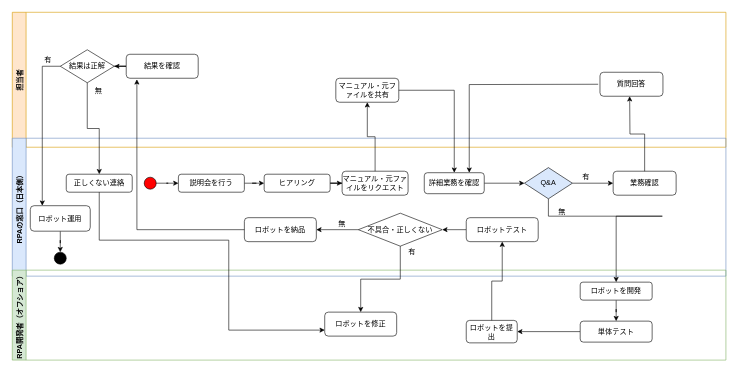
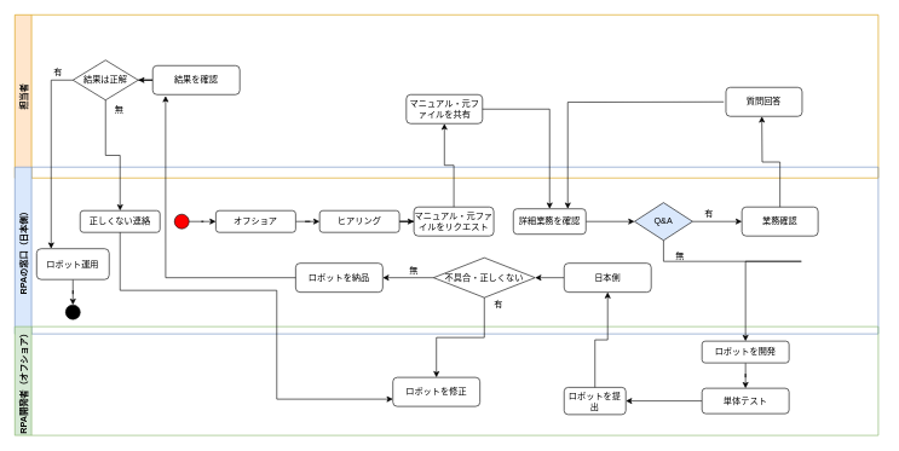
- <mxCell id="12" value="説明会を行う" style="rounded=1;whiteSpace=wrap;html=1;" vertex="1" parent="10"><mxGeometry x="277" y="60" width="110" height="30" as="geometry" /></mxCell>
+ <mxCell id="12" value="オフショア" style="rounded=1;whiteSpace=wrap;html=1;" vertex="1" parent="10"><mxGeometry x="277" y="60" width="110" height="30" as="geometry" /></mxCell>
- <mxCell id="24" value="ロボットテスト" style="rounded=1;whiteSpace=wrap;html=1;strokeColor=#000000;fillColor=#FFFFFF;" vertex="1" parent="10"><mxGeometry x="757" y="132.5" width="120" height="40" as="geometry" /></mxCell>
+ <mxCell id="24" value="日本側" style="rounded=1;whiteSpace=wrap;html=1;strokeColor=#000000;fillColor=#FFFFFF;" vertex="1" parent="10"><mxGeometry x="757" y="132.5" width="120" height="40" as="geometry" /></mxCell>
